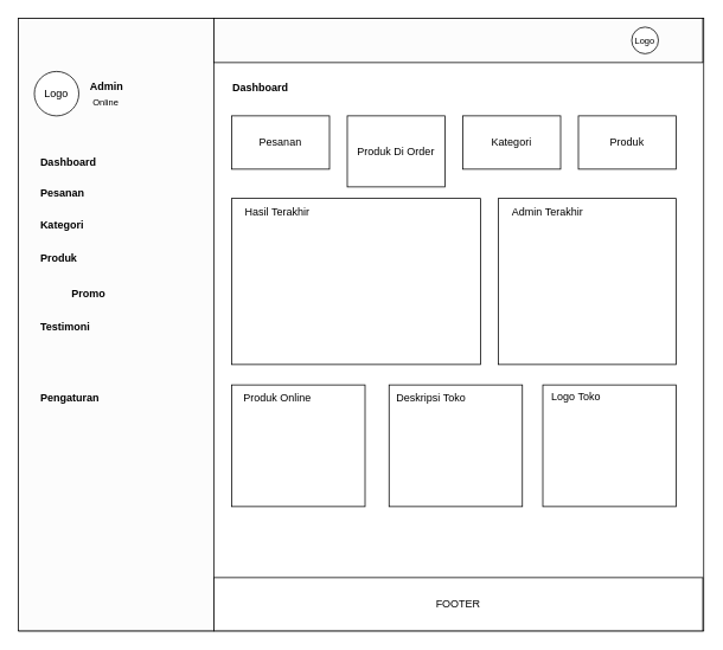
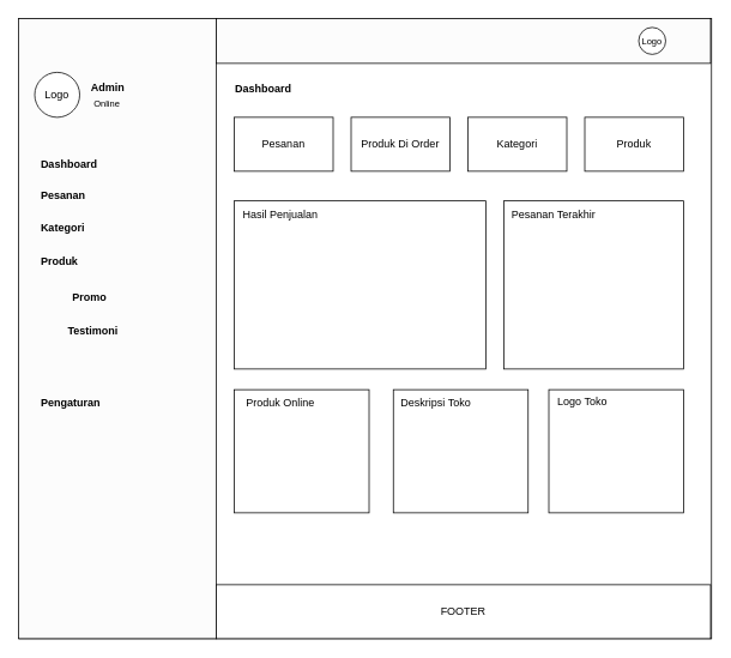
- <mxCell id="20" value="&lt;font style=&quot;font-size: 12px;&quot;&gt;Produk Di Order&lt;/font&gt;" style="rounded=0;whiteSpace=wrap;html=1;fontSize=10;fillColor=#FFFFFF;" vertex="1" parent="1"><mxGeometry x="390" y="130" width="110" height="80" as="geometry" /></mxCell>
+ <mxCell id="20" value="&lt;font style=&quot;font-size: 12px;&quot;&gt;Produk Di Order&lt;/font&gt;" style="rounded=0;whiteSpace=wrap;html=1;fontSize=10;fillColor=#FFFFFF;" vertex="1" parent="1"><mxGeometry x="390" y="130" width="110" height="60" as="geometry" /></mxCell>
- <mxCell id="26" value="Admin Terakhir" style="text;html=1;resizable=0;autosize=1;align=center;verticalAlign=middle;points=[];fillColor=none;strokeColor=none;rounded=0;fontSize=12;" vertex="1" parent="1"><mxGeometry x="555" y="223" width="120" height="30" as="geometry" /></mxCell>
+ <mxCell id="26" value="Pesanan Terakhir" style="text;html=1;resizable=0;autosize=1;align=center;verticalAlign=middle;points=[];fillColor=none;strokeColor=none;rounded=0;fontSize=12;" vertex="1" parent="1"><mxGeometry x="555" y="223" width="120" height="30" as="geometry" /></mxCell>
- <mxCell id="24" value="Hasil Terakhir" style="text;html=1;resizable=0;autosize=1;align=center;verticalAlign=middle;points=[];fillColor=none;strokeColor=none;rounded=0;fontSize=12;" vertex="1" parent="1"><mxGeometry x="256" y="224" width="110" height="30" as="geometry" /></mxCell>
+ <mxCell id="24" value="Hasil Penjualan" style="text;html=1;resizable=0;autosize=1;align=center;verticalAlign=middle;points=[];fillColor=none;strokeColor=none;rounded=0;fontSize=12;" vertex="1" parent="1"><mxGeometry x="256" y="224" width="110" height="30" as="geometry" /></mxCell>
- <mxCell id="17" value="&lt;div style=&quot;&quot;&gt;&lt;b style=&quot;background-color: initial;&quot;&gt;Testimoni&lt;/b&gt;&lt;/div&gt;" style="text;html=1;resizable=0;autosize=1;align=left;verticalAlign=middle;points=[];fillColor=none;strokeColor=none;rounded=0;fontSize=12;" vertex="1" parent="1"><mxGeometry x="43" y="353" width="80" height="30" as="geometry" /></mxCell>
+ <mxCell id="17" value="&lt;div style=&quot;&quot;&gt;&lt;b style=&quot;background-color: initial;&quot;&gt;Testimoni&lt;/b&gt;&lt;/div&gt;" style="text;html=1;resizable=0;autosize=1;align=left;verticalAlign=middle;points=[];fillColor=none;strokeColor=none;rounded=0;fontSize=12;" vertex="1" parent="1"><mxGeometry x="73" y="353" width="80" height="30" as="geometry" /></mxCell>
